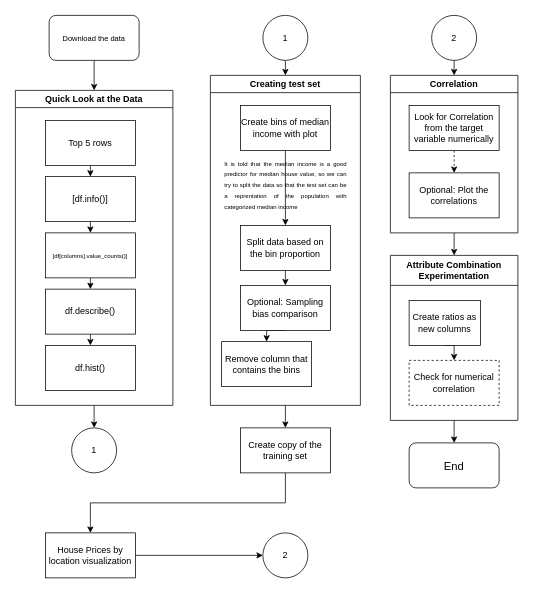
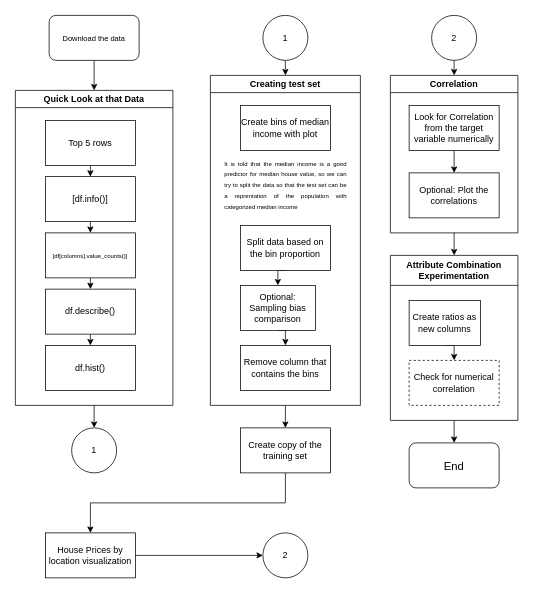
- <mxCell id="5" value="Quick Look at the Data" style="swimlane;whiteSpace=wrap;html=1;" parent="1" vertex="1"><mxGeometry x="20" y="120" width="210" height="420" as="geometry" /></mxCell>
+ <mxCell id="5" value="Quick Look at that Data" style="swimlane;whiteSpace=wrap;html=1;" parent="1" vertex="1"><mxGeometry x="20" y="120" width="210" height="420" as="geometry" /></mxCell>
- <mxCell id="32" style="edgeStyle=orthogonalEdgeStyle;rounded=0;orthogonalLoop=1;jettySize=auto;html=1;exitX=0.5;exitY=1;exitDx=0;exitDy=0;entryX=0.5;entryY=0;entryDx=0;entryDy=0;fontSize=12;dashed=1;" parent="31" source="33" target="34" edge="1"><mxGeometry relative="1" as="geometry" /></mxCell>
+ <mxCell id="32" style="edgeStyle=orthogonalEdgeStyle;rounded=0;orthogonalLoop=1;jettySize=auto;html=1;exitX=0.5;exitY=1;exitDx=0;exitDy=0;entryX=0.5;entryY=0;entryDx=0;entryDy=0;fontSize=12;" parent="31" source="33" target="34" edge="1"><mxGeometry relative="1" as="geometry" /></mxCell>
- <mxCell id="17" style="edgeStyle=orthogonalEdgeStyle;rounded=0;orthogonalLoop=1;jettySize=auto;html=1;exitX=0.5;exitY=1;exitDx=0;exitDy=0;entryX=0.5;entryY=0;entryDx=0;entryDy=0;fontSize=12;" parent="16" source="18" target="20" edge="1"><mxGeometry relative="1" as="geometry" /></mxCell>
- <mxCell id="23" value="&lt;font style=&quot;font-size: 12px;&quot;&gt;Optional: Sampling bias comparison&lt;/font&gt;" style="rounded=0;whiteSpace=wrap;html=1;" parent="16" vertex="1"><mxGeometry x="40" y="280" width="120" height="60" as="geometry" /></mxCell>
+ <mxCell id="23" value="&lt;font style=&quot;font-size: 12px;&quot;&gt;Optional: Sampling bias comparison&lt;/font&gt;" style="rounded=0;whiteSpace=wrap;html=1;" parent="16" vertex="1"><mxGeometry x="40" y="280" width="100" height="60" as="geometry" /></mxCell>
- <mxCell id="24" value="Remove column that contains the bins" style="rounded=0;whiteSpace=wrap;html=1;" parent="16" vertex="1"><mxGeometry x="15" y="355" width="120" height="60" as="geometry" /></mxCell>
+ <mxCell id="24" value="Remove column that contains the bins" style="rounded=0;whiteSpace=wrap;html=1;" parent="16" vertex="1"><mxGeometry x="40" y="360" width="120" height="60" as="geometry" /></mxCell>
